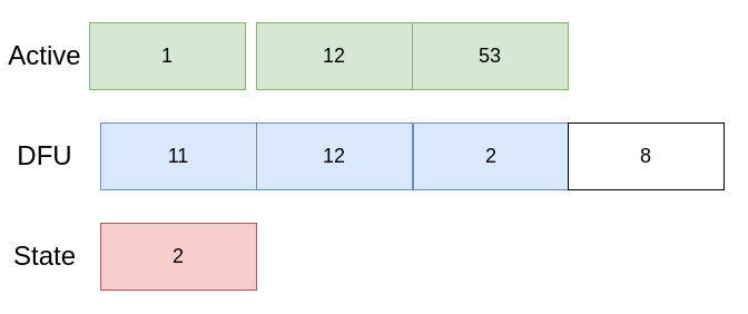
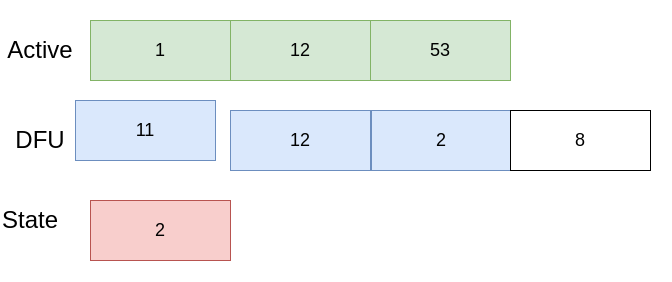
- <mxCell id="2" value="&lt;font style=&quot;font-size: 18px&quot;&gt;1&lt;/font&gt;" style="rounded=0;whiteSpace=wrap;html=1;fillColor=#d5e8d4;strokeColor=#82b366;" parent="1" vertex="1"><mxGeometry x="80" y="20" width="140" height="60" as="geometry" /></mxCell>
+ <mxCell id="2" value="&lt;font style=&quot;font-size: 18px&quot;&gt;1&lt;/font&gt;" style="rounded=0;whiteSpace=wrap;html=1;fillColor=#d5e8d4;strokeColor=#82b366;" parent="1" vertex="1"><mxGeometry x="90" y="20" width="140" height="60" as="geometry" /></mxCell>
- <mxCell id="6" value="&lt;font style=&quot;font-size: 18px&quot;&gt;11&lt;/font&gt;" style="rounded=0;whiteSpace=wrap;html=1;fillColor=#dae8fc;strokeColor=#6c8ebf;" parent="1" vertex="1"><mxGeometry x="90" y="110" width="140" height="60" as="geometry" /></mxCell>
+ <mxCell id="6" value="&lt;font style=&quot;font-size: 18px&quot;&gt;11&lt;/font&gt;" style="rounded=0;whiteSpace=wrap;html=1;fillColor=#dae8fc;strokeColor=#6c8ebf;" parent="1" vertex="1"><mxGeometry x="75" y="100" width="140" height="60" as="geometry" /></mxCell>
- <mxCell id="12" value="&lt;font style=&quot;font-size: 24px&quot;&gt;State&lt;/font&gt;" style="text;html=1;strokeColor=none;fillColor=none;align=center;verticalAlign=middle;whiteSpace=wrap;rounded=0;" parent="1" vertex="1"><mxGeometry x="20" y="220" width="40" height="20" as="geometry" /></mxCell>
+ <mxCell id="12" value="&lt;font style=&quot;font-size: 24px&quot;&gt;State&lt;/font&gt;" style="text;html=1;strokeColor=none;fillColor=none;align=center;verticalAlign=middle;whiteSpace=wrap;rounded=0;" parent="1" vertex="1"><mxGeometry x="10" y="210" width="40" height="20" as="geometry" /></mxCell>
